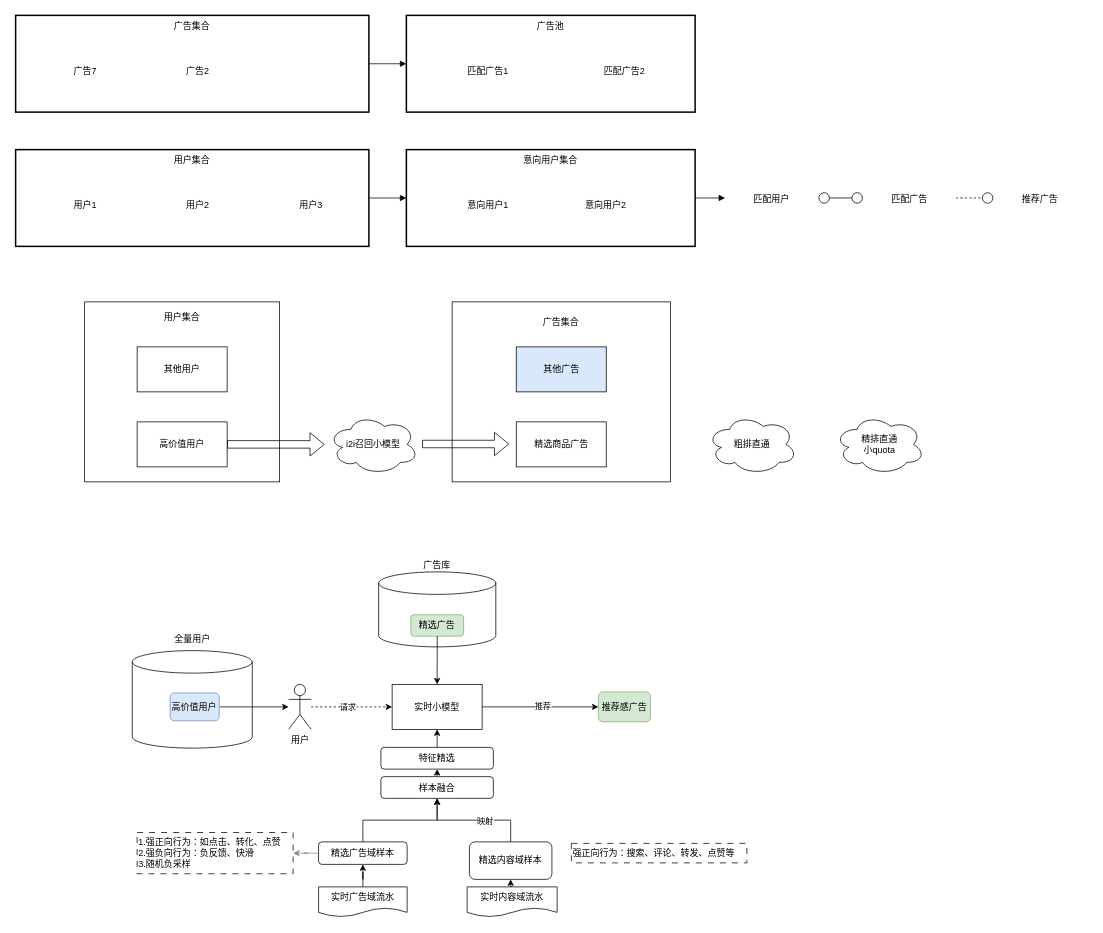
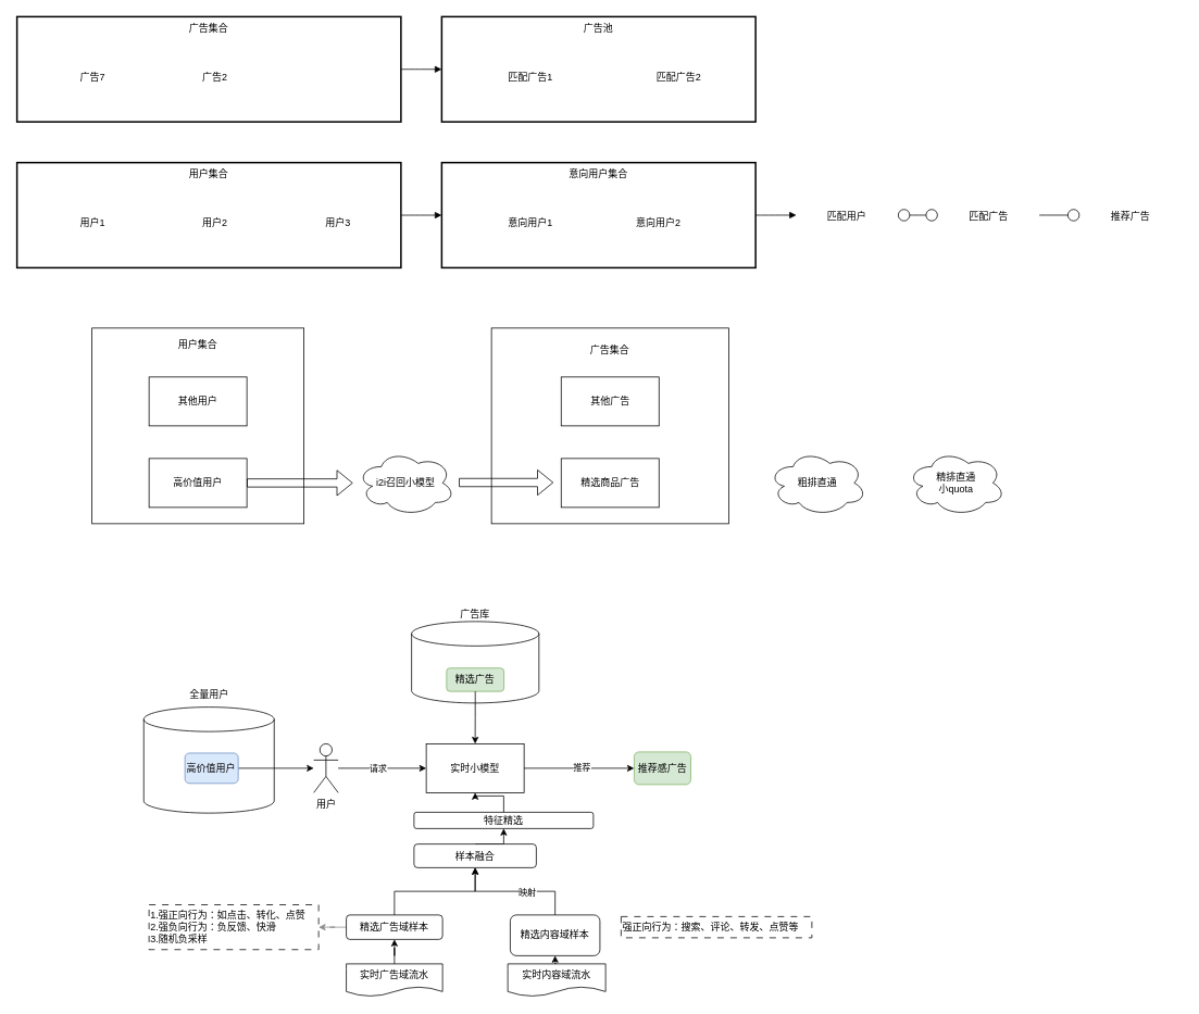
- <mxCell id="18" value="匹配用户" style="fillColor=none;strokeColor=none;" parent="1" vertex="1"><mxGeometry x="966" y="237" width="124" height="54" as="geometry" /></mxCell>
+ <mxCell id="18" value="匹配用户" style="fillColor=none;strokeColor=none;" parent="1" vertex="1"><mxGeometry x="976" y="237" width="124" height="54" as="geometry" /></mxCell>
- <mxCell id="22" value="" style="curved=1;startArrow=none;endArrow=circle;endFill=0;exitX=1;exitY=0.49;entryX=0;entryY=0.49;dashed=1;" parent="1" source="19" target="20" edge="1"><mxGeometry relative="1" as="geometry"><Array as="points" /></mxGeometry></mxCell>
+ <mxCell id="22" value="" style="curved=1;startArrow=none;endArrow=circle;endFill=0;exitX=1;exitY=0.49;entryX=0;entryY=0.49;" parent="1" source="19" target="20" edge="1"><mxGeometry relative="1" as="geometry"><Array as="points" /></mxGeometry></mxCell>
- <mxCell id="30" value="其他广告" style="rounded=0;whiteSpace=wrap;html=1;fillColor=#dae8fc;" parent="1" vertex="1"><mxGeometry x="687.5" y="462" width="120" height="60" as="geometry" /></mxCell>
+ <mxCell id="30" value="其他广告" style="rounded=0;whiteSpace=wrap;html=1;" parent="1" vertex="1"><mxGeometry x="687.5" y="462" width="120" height="60" as="geometry" /></mxCell>
- <mxCell id="38" value="" style="edgeStyle=orthogonalEdgeStyle;rounded=0;orthogonalLoop=1;jettySize=auto;html=1;dashed=1;" parent="1" source="40" target="37" edge="1"><mxGeometry relative="1" as="geometry" /></mxCell>
+ <mxCell id="38" value="" style="edgeStyle=orthogonalEdgeStyle;rounded=0;orthogonalLoop=1;jettySize=auto;html=1;" parent="1" source="40" target="37" edge="1"><mxGeometry relative="1" as="geometry" /></mxCell>
- <mxCell id="43" value="推荐感广告" style="rounded=1;whiteSpace=wrap;html=1;fillColor=#d5e8d4;strokeColor=#82b366;" parent="1" vertex="1"><mxGeometry x="797" y="922" width="69.5" height="40" as="geometry" /></mxCell>
+ <mxCell id="43" value="推荐感广告" style="rounded=1;whiteSpace=wrap;html=1;fillColor=#d5e8d4;strokeColor=#82b366;" parent="1" vertex="1"><mxGeometry x="777" y="922" width="69.5" height="40" as="geometry" /></mxCell>
- <mxCell id="61" value="特征精选" style="rounded=1;whiteSpace=wrap;html=1;" vertex="1" parent="1"><mxGeometry x="507" y="996" width="150" height="29" as="geometry" /></mxCell>
+ <mxCell id="61" value="特征精选" style="rounded=1;whiteSpace=wrap;html=1;" vertex="1" parent="1"><mxGeometry x="507" y="996" width="220" height="20" as="geometry" /></mxCell>
